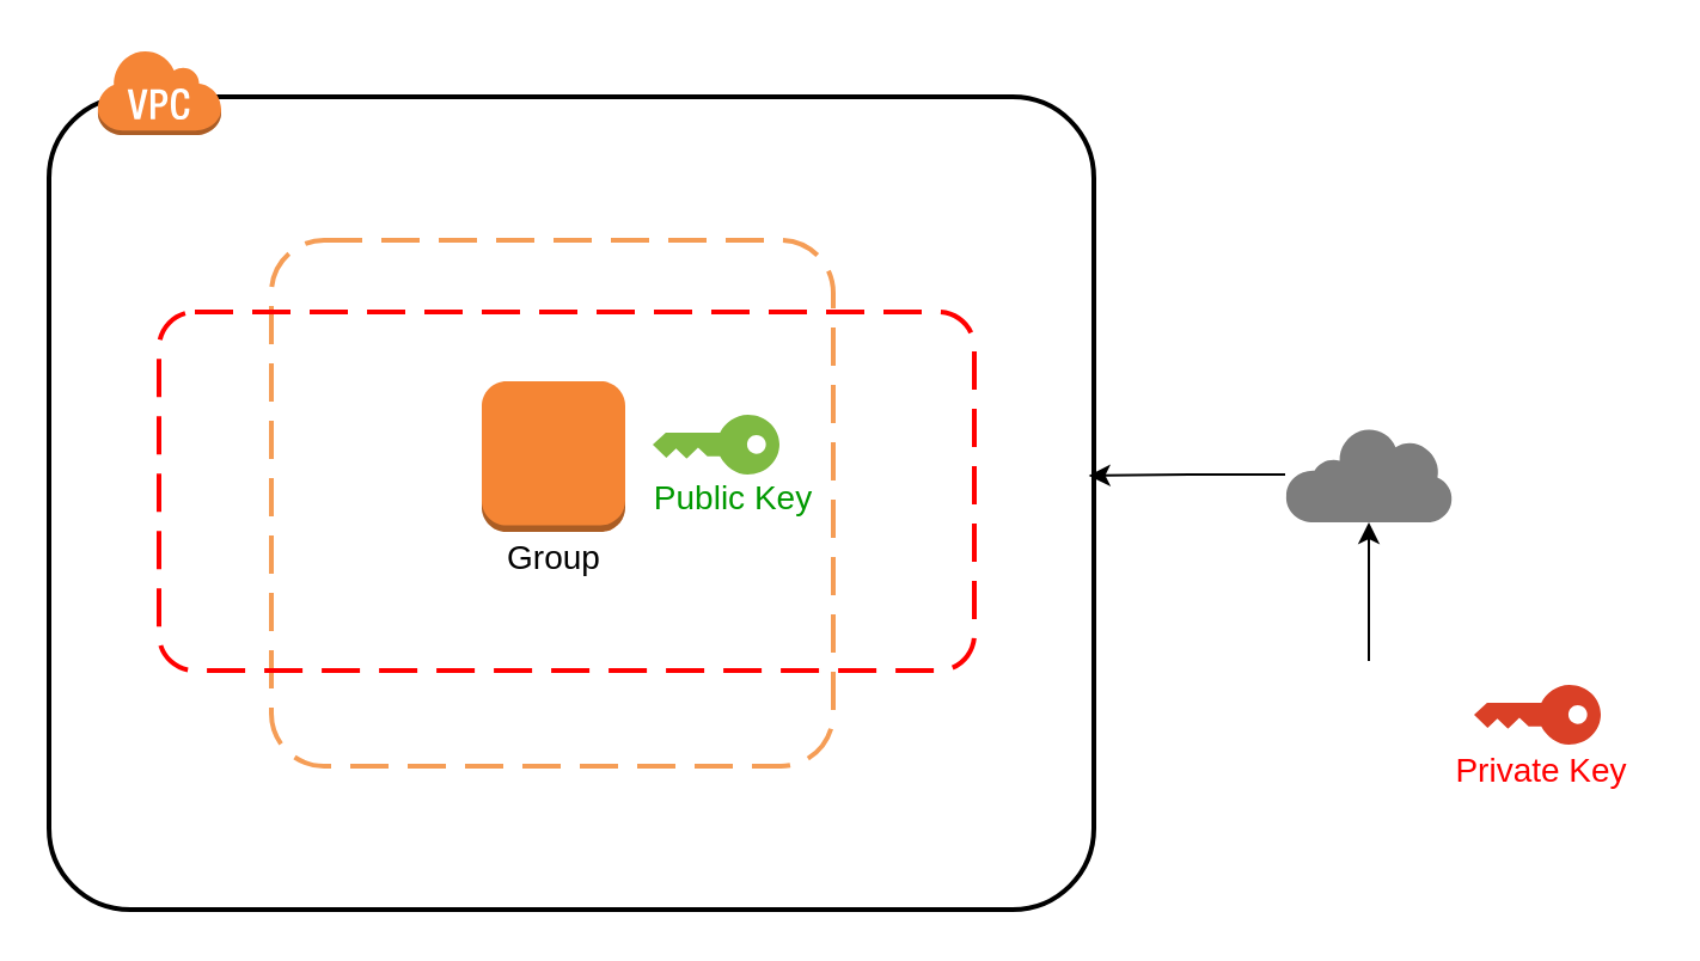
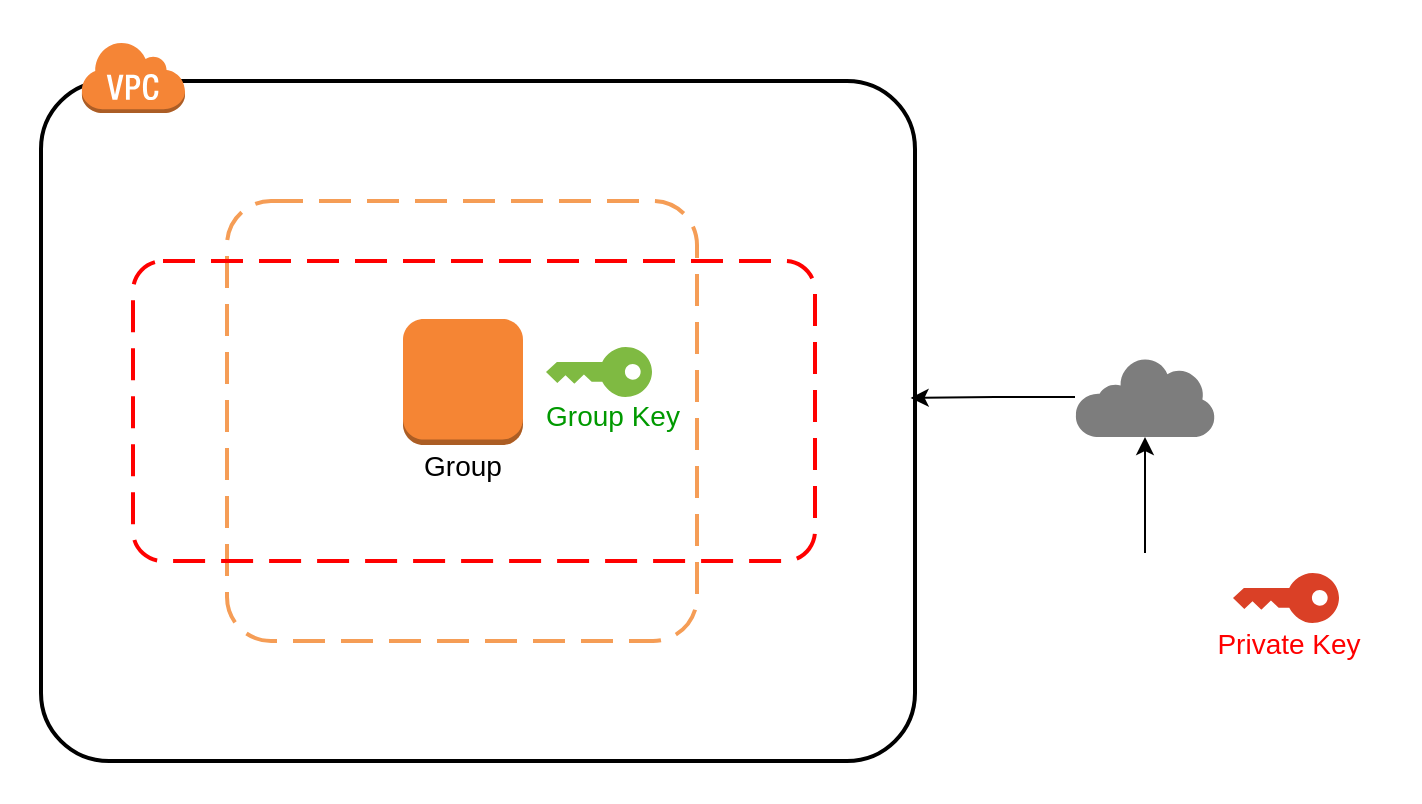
- <mxCell id="9" value="Public Key" style="text;html=1;resizable=0;autosize=1;align=center;verticalAlign=middle;points=[];fillColor=none;strokeColor=none;rounded=0;fontStyle=0;fontSize=14;fontColor=#009900;" vertex="1" parent="1"><mxGeometry x="265.5" y="198" width="80" height="20" as="geometry" /></mxCell>
+ <mxCell id="9" value="Group Key" style="text;html=1;resizable=0;autosize=1;align=center;verticalAlign=middle;points=[];fillColor=none;strokeColor=none;rounded=0;fontStyle=0;fontSize=14;fontColor=#009900;" vertex="1" parent="1"><mxGeometry x="265.5" y="198" width="80" height="20" as="geometry" /></mxCell>
